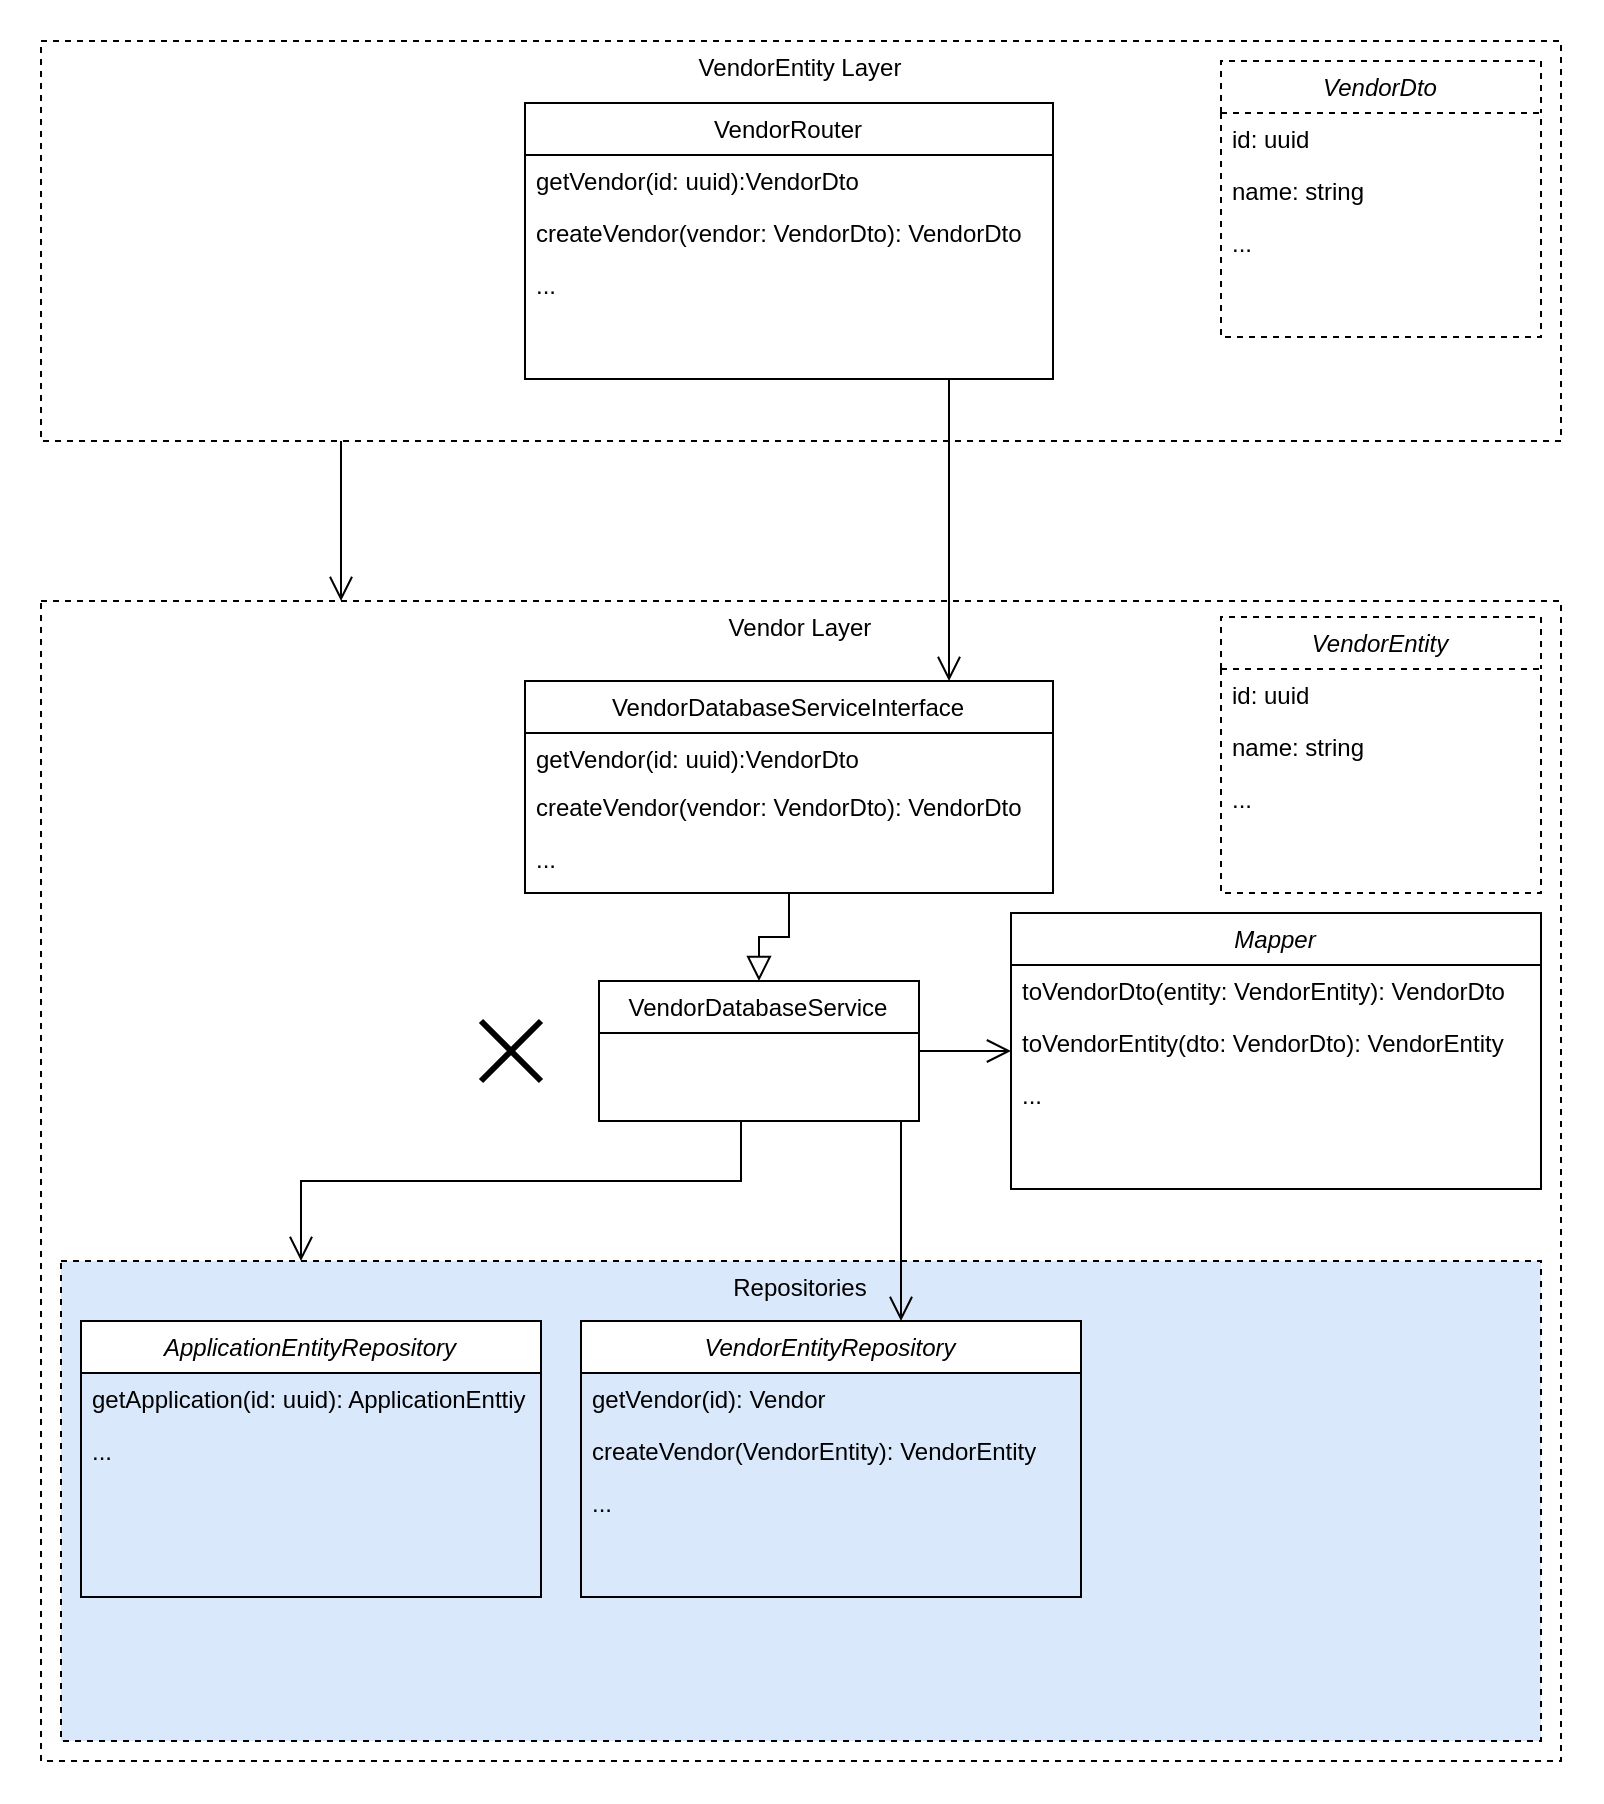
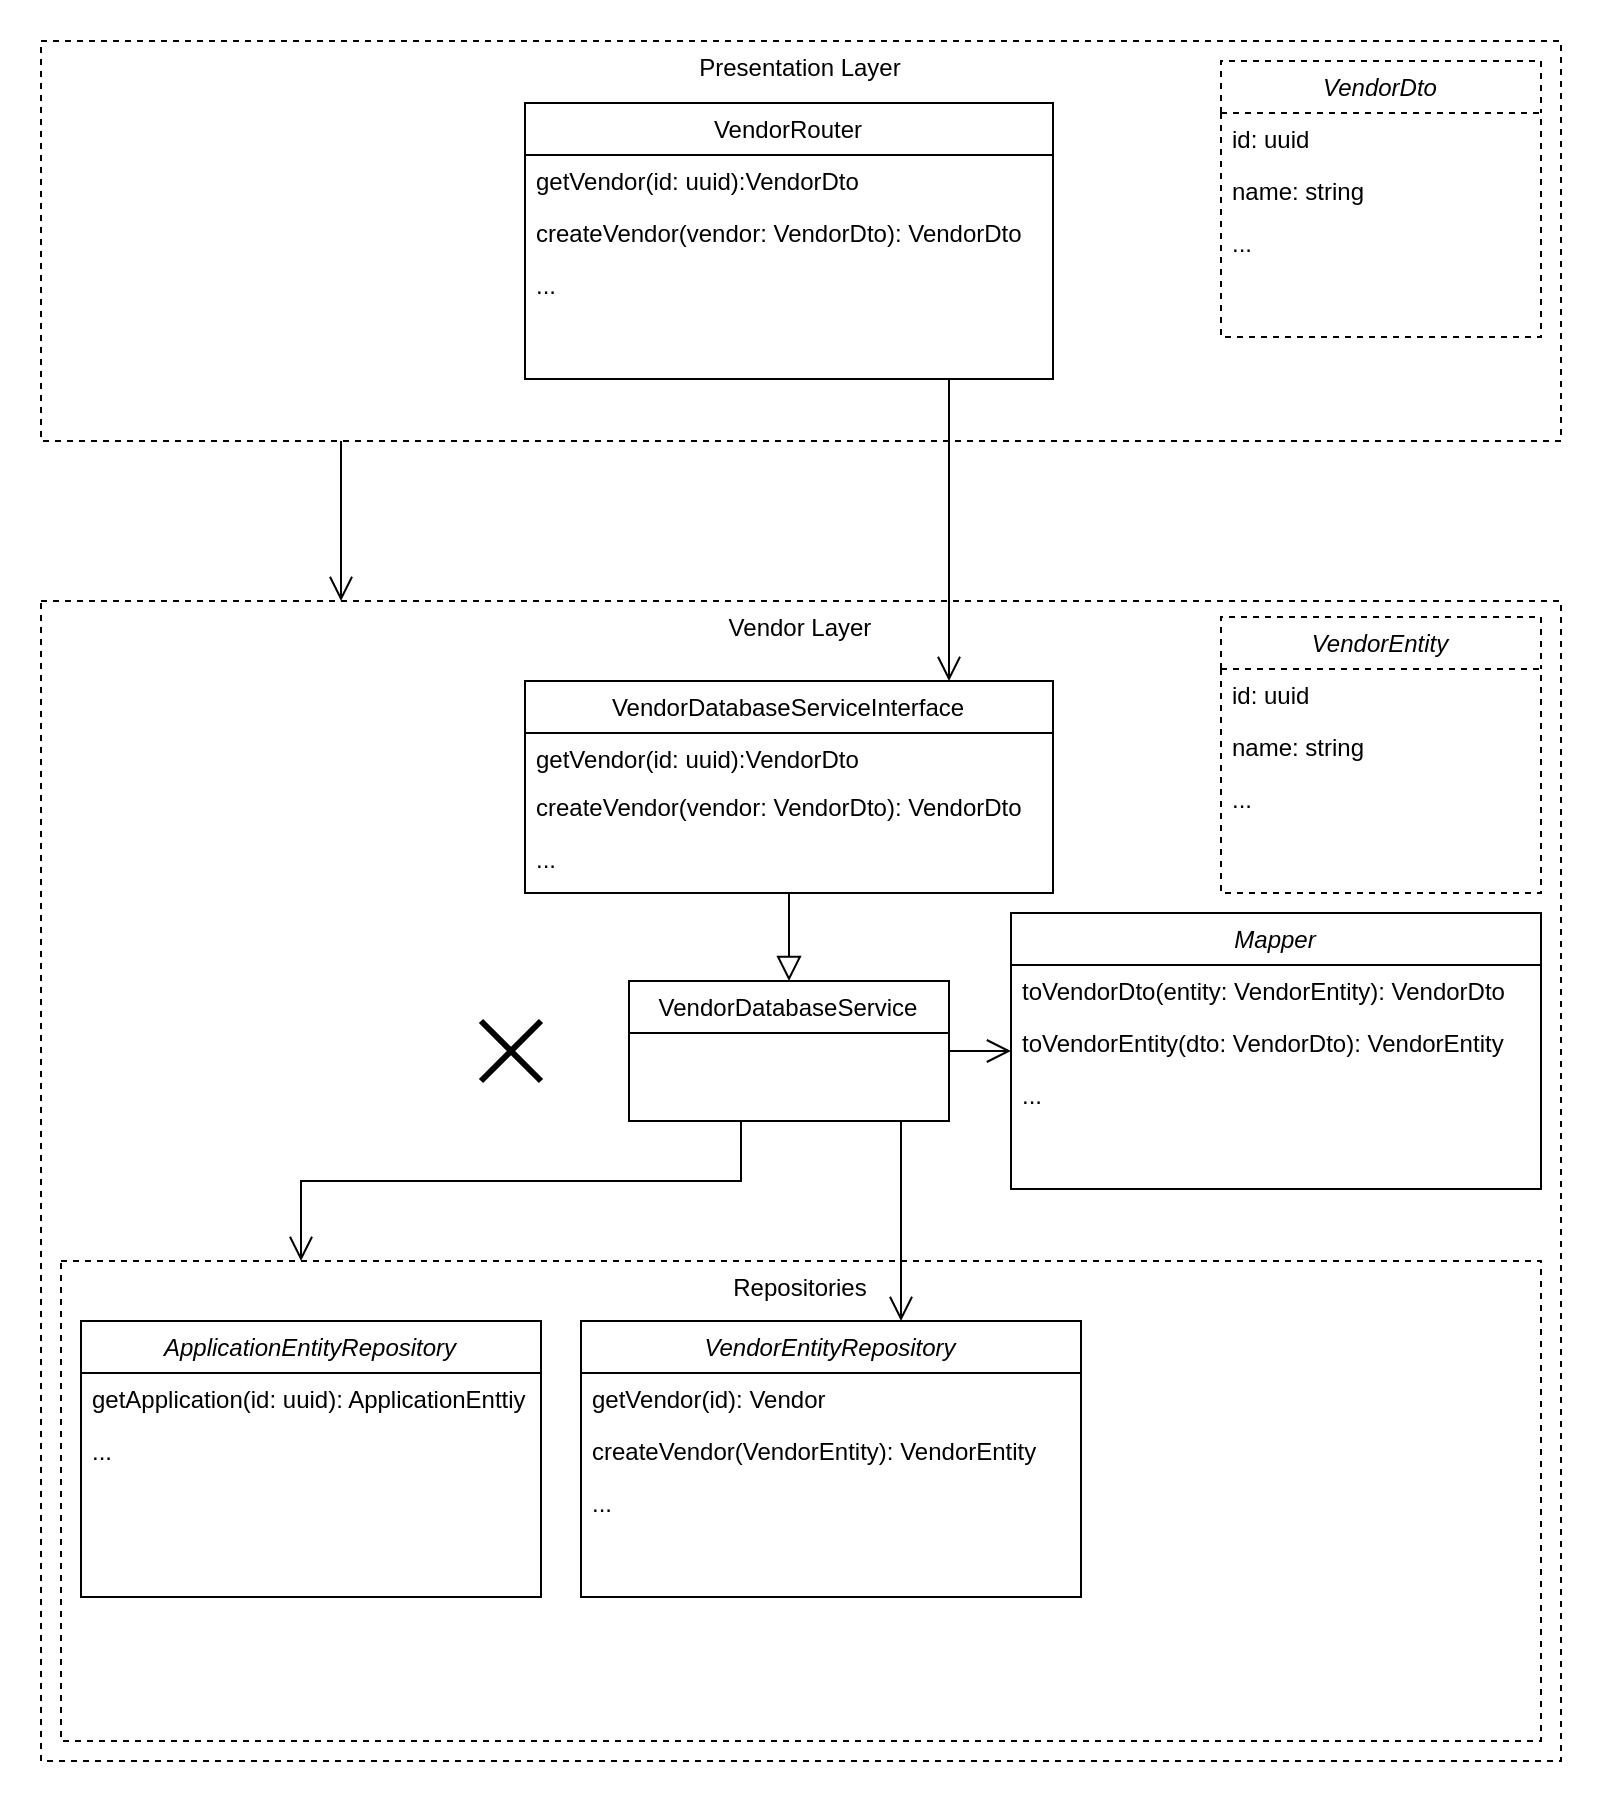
- <mxCell id="15" value="VendorEntity Layer" style="rounded=0;whiteSpace=wrap;html=1;dashed=1;verticalAlign=top;" vertex="1" parent="1"><mxGeometry x="20" y="20" width="760" height="200" as="geometry" /></mxCell>
+ <mxCell id="15" value="Presentation Layer" style="rounded=0;whiteSpace=wrap;html=1;dashed=1;verticalAlign=top;" vertex="1" parent="1"><mxGeometry x="20" y="20" width="760" height="200" as="geometry" /></mxCell>
- <mxCell id="8" value="VendorDatabaseService" style="swimlane;fontStyle=0;align=center;verticalAlign=top;childLayout=stackLayout;horizontal=1;startSize=26;horizontalStack=0;resizeParent=1;resizeLast=0;collapsible=1;marginBottom=0;rounded=0;shadow=0;strokeWidth=1;" parent="1" vertex="1"><mxGeometry x="299" y="490" width="160" height="70" as="geometry"><mxRectangle x="130" y="380" width="160" height="26" as="alternateBounds" /></mxGeometry></mxCell>
+ <mxCell id="8" value="VendorDatabaseService" style="swimlane;fontStyle=0;align=center;verticalAlign=top;childLayout=stackLayout;horizontal=1;startSize=26;horizontalStack=0;resizeParent=1;resizeLast=0;collapsible=1;marginBottom=0;rounded=0;shadow=0;strokeWidth=1;" parent="1" vertex="1"><mxGeometry x="314" y="490" width="160" height="70" as="geometry"><mxRectangle x="130" y="380" width="160" height="26" as="alternateBounds" /></mxGeometry></mxCell>
- <mxCell id="3" value="Repositories" style="rounded=0;whiteSpace=wrap;html=1;dashed=1;verticalAlign=top;fillColor=#dae8fc;" vertex="1" parent="1"><mxGeometry x="30" y="630" width="740" height="240" as="geometry" /></mxCell>
+ <mxCell id="3" value="Repositories" style="rounded=0;whiteSpace=wrap;html=1;dashed=1;verticalAlign=top;" vertex="1" parent="1"><mxGeometry x="30" y="630" width="740" height="240" as="geometry" /></mxCell>
